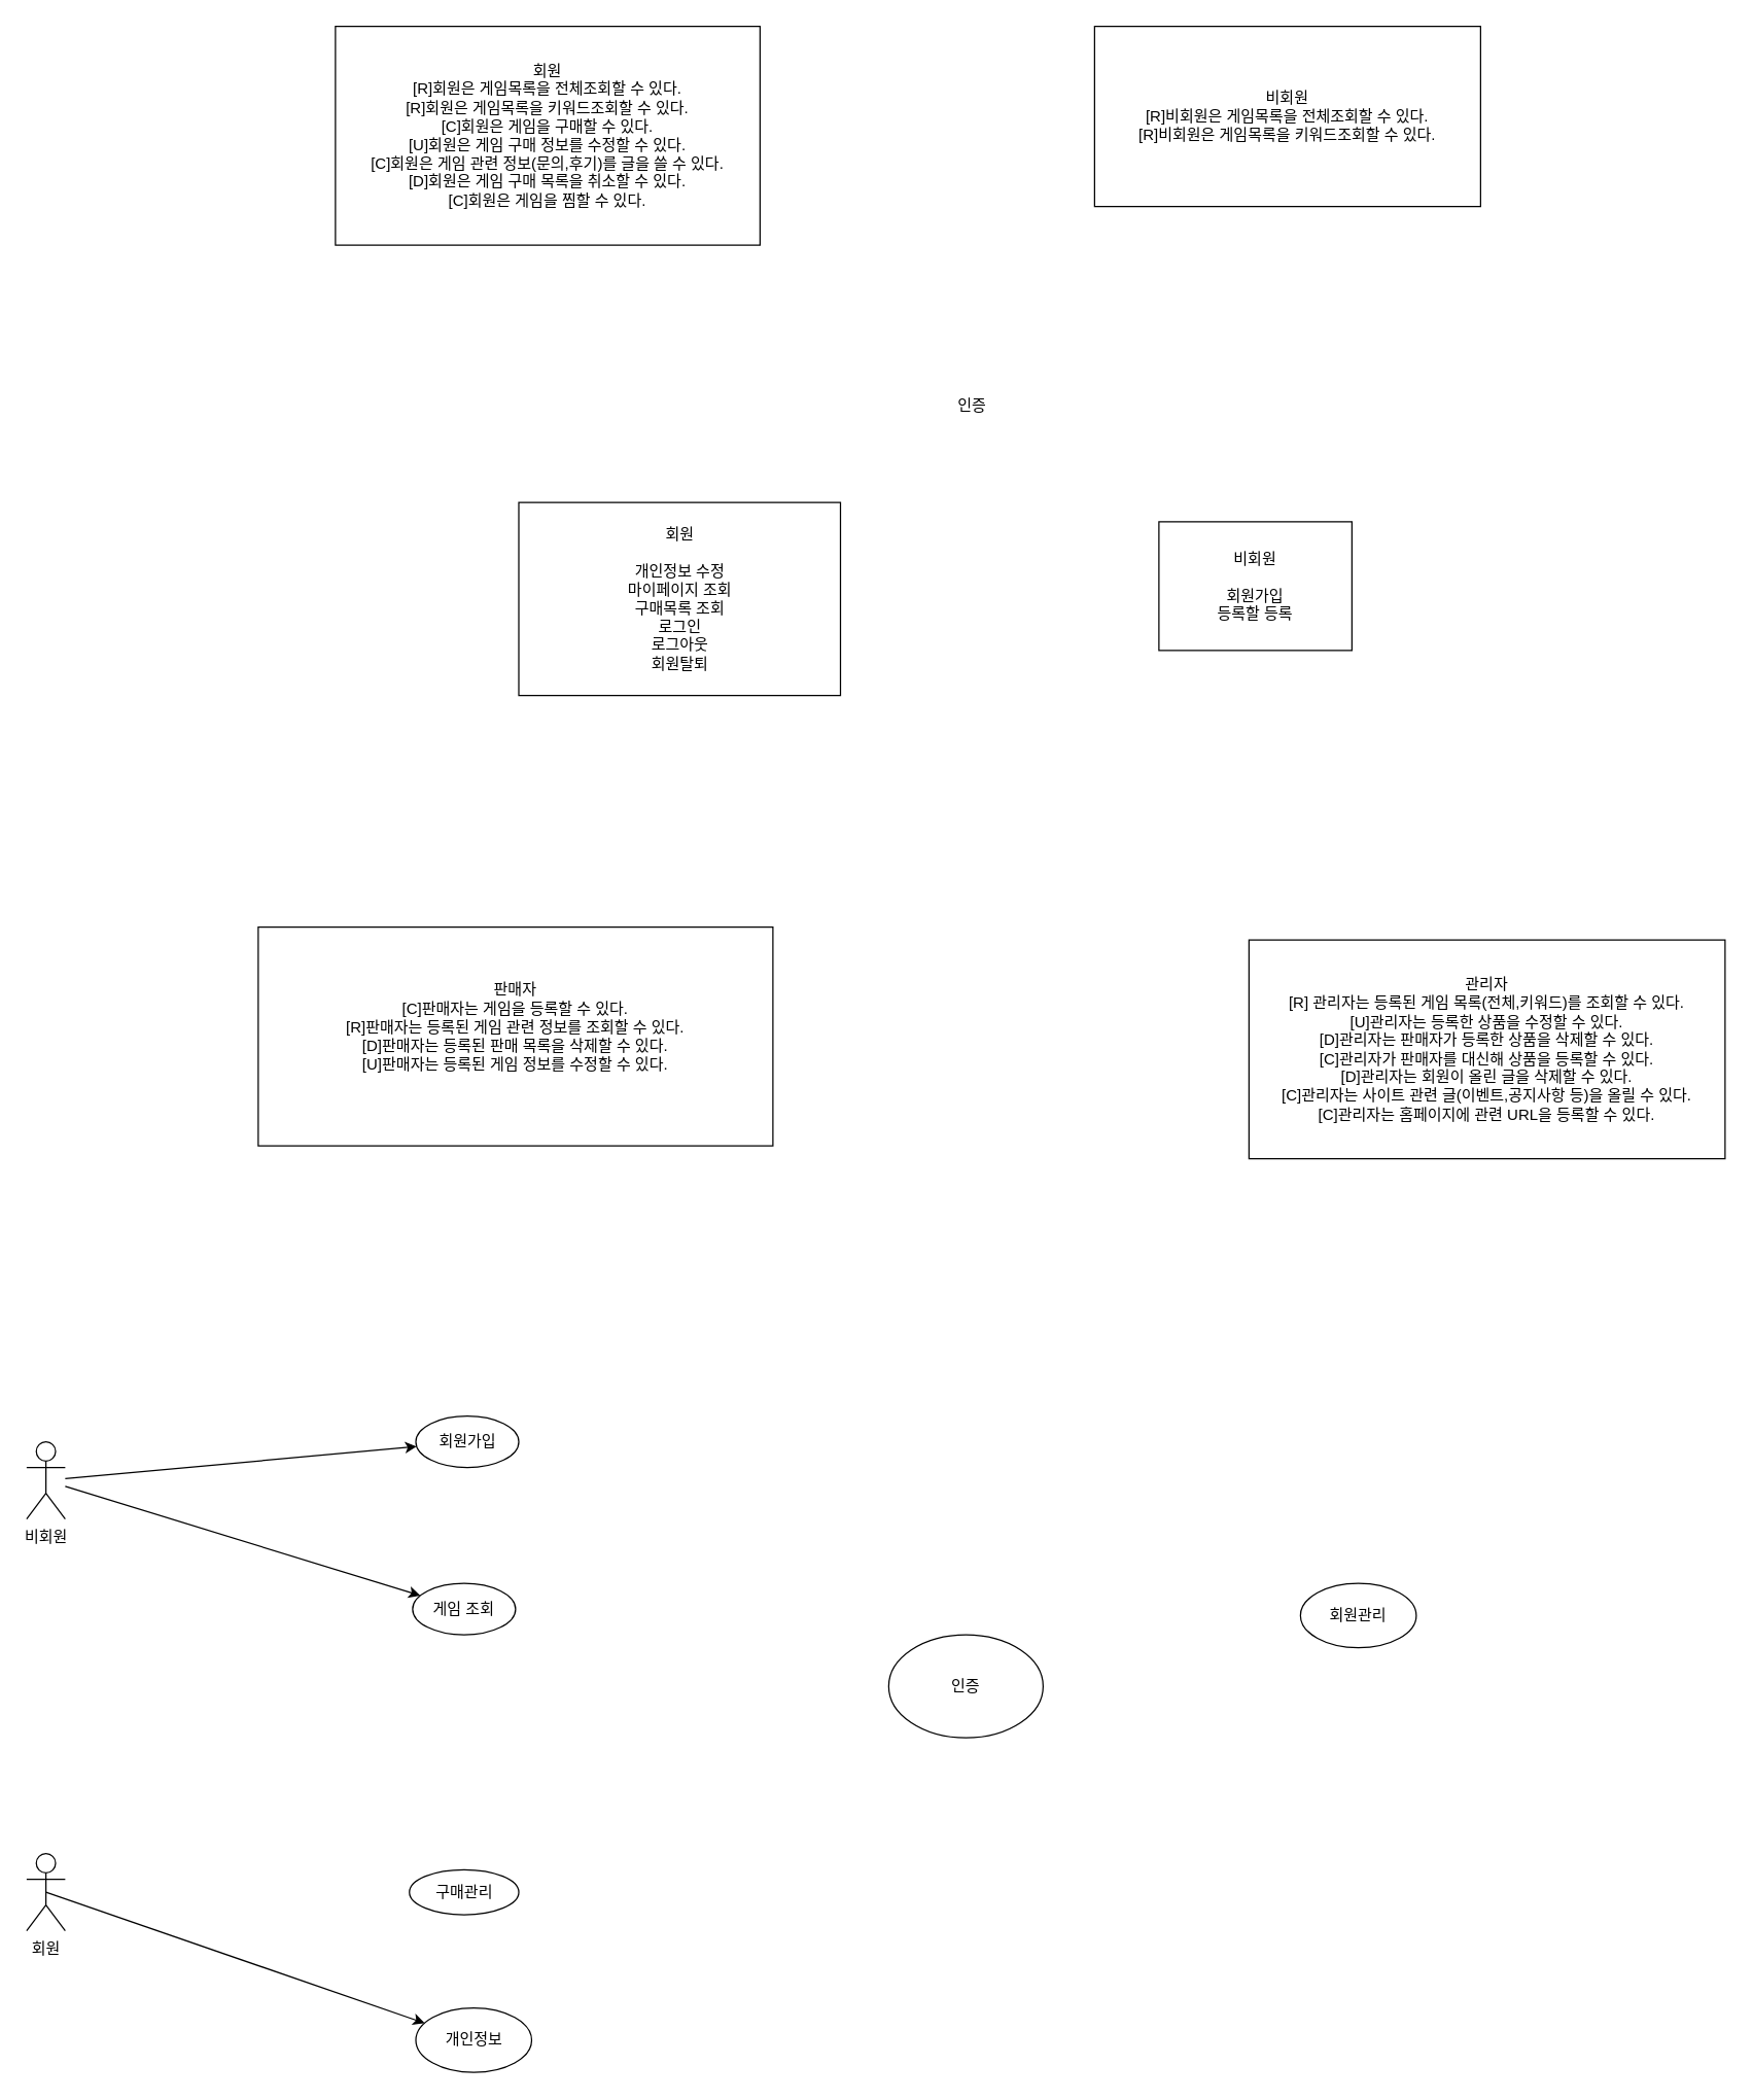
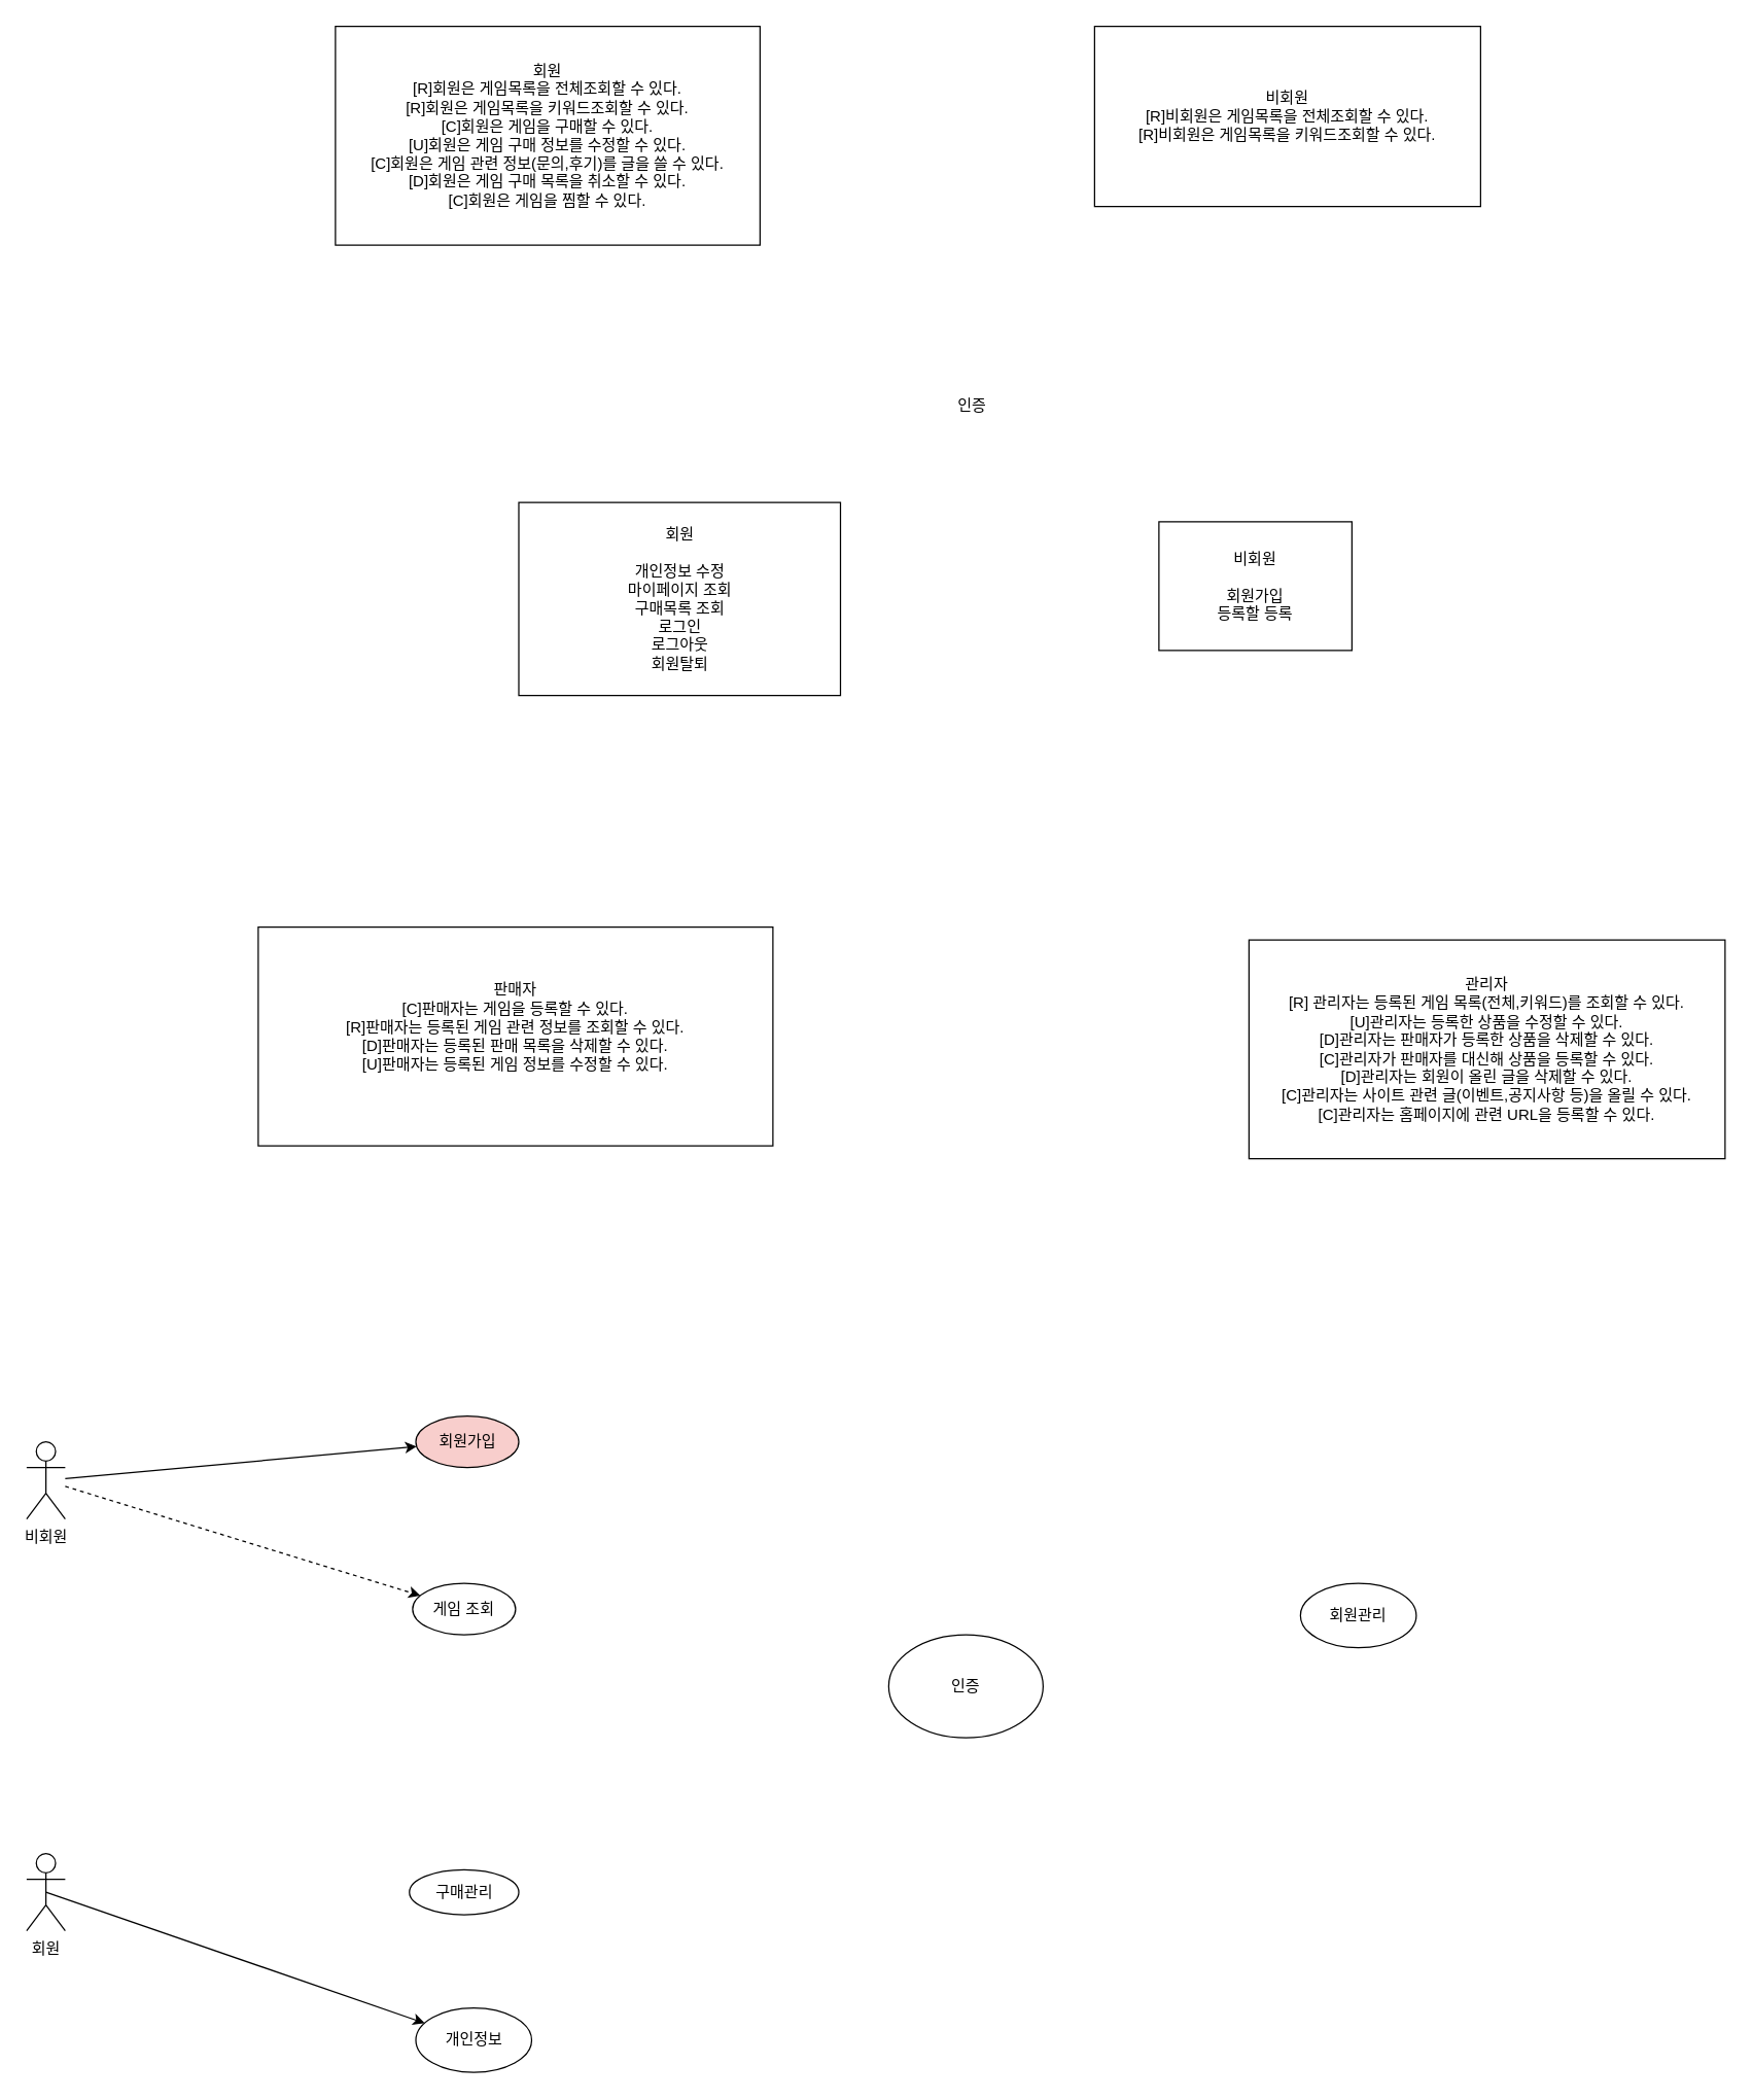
- <mxCell id="11" value="회원가입" style="ellipse;whiteSpace=wrap;html=1;" vertex="1" parent="1"><mxGeometry x="322.5" y="1100" width="80" height="40" as="geometry" /></mxCell>
+ <mxCell id="11" value="회원가입" style="ellipse;whiteSpace=wrap;html=1;fillColor=#f8cecc;" vertex="1" parent="1"><mxGeometry x="322.5" y="1100" width="80" height="40" as="geometry" /></mxCell>
- <mxCell id="10" value="" style="endArrow=classic;html=1;rounded=0;" edge="1" parent="1" source="8" target="4"><mxGeometry width="50" height="50" relative="1" as="geometry"><mxPoint x="470" y="1340" as="sourcePoint" /><mxPoint x="520" y="1290" as="targetPoint" /></mxGeometry></mxCell>
+ <mxCell id="10" value="" style="endArrow=classic;html=1;rounded=0;dashed=1;" edge="1" parent="1" source="8" target="4"><mxGeometry width="50" height="50" relative="1" as="geometry"><mxPoint x="470" y="1340" as="sourcePoint" /><mxPoint x="520" y="1290" as="targetPoint" /></mxGeometry></mxCell>
